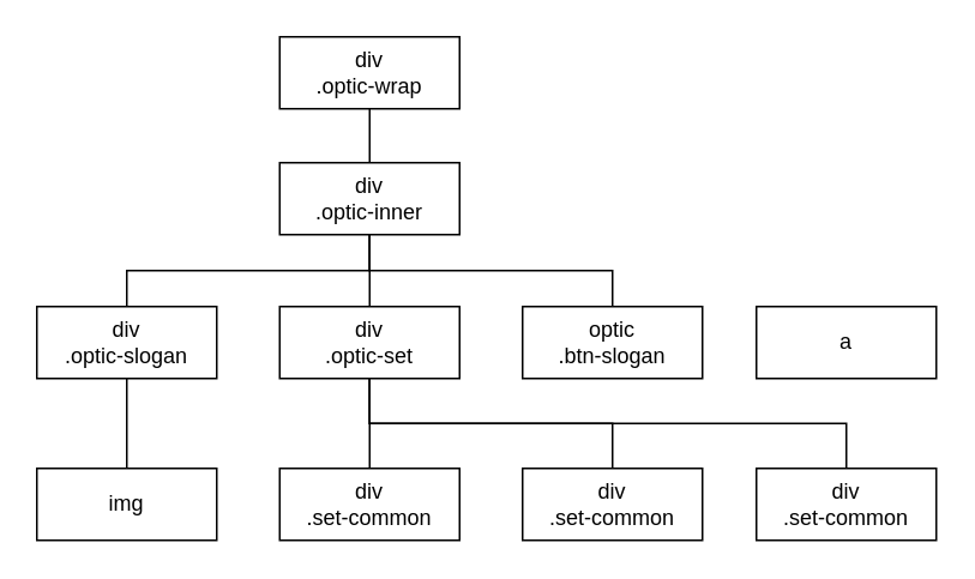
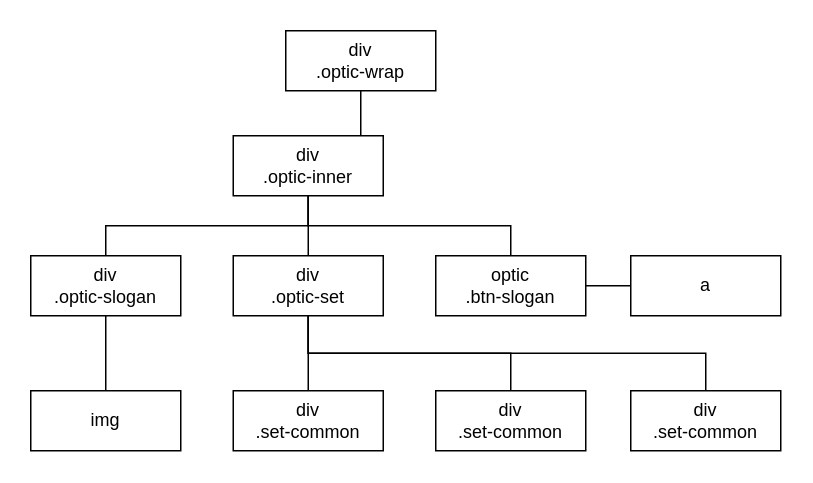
- <mxCell id="2" value="div&lt;br&gt;.optic-wrap" style="rounded=0;whiteSpace=wrap;html=1;" parent="1" vertex="1"><mxGeometry x="155" y="20" width="100" height="40" as="geometry" /></mxCell>
+ <mxCell id="2" value="div&lt;br&gt;.optic-wrap" style="rounded=0;whiteSpace=wrap;html=1;" parent="1" vertex="1"><mxGeometry x="190" y="20" width="100" height="40" as="geometry" /></mxCell>
+ <mxCell id="17" style="edgeStyle=orthogonalEdgeStyle;rounded=0;html=1;entryX=0;entryY=0.5;entryDx=0;entryDy=0;endArrow=none;endFill=0;" edge="1" parent="1" source="18" target="19"><mxGeometry relative="1" as="geometry" /></mxCell>
